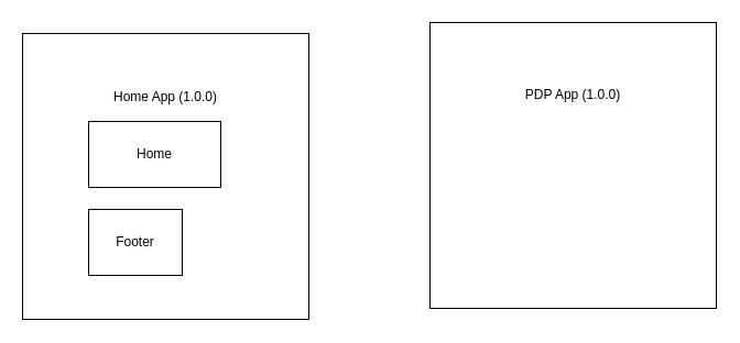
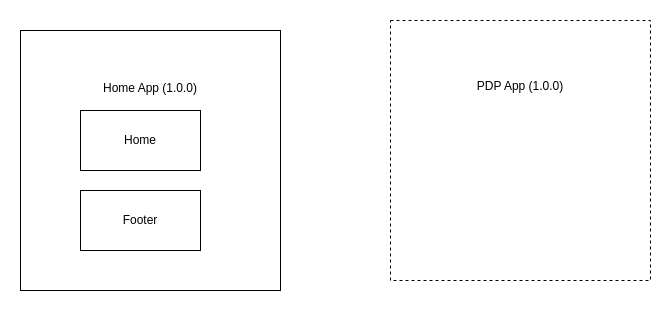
- <mxCell id="5" value="PDP App (1.0.0)&lt;br&gt;&lt;br&gt;&lt;br&gt;&lt;br&gt;&lt;br&gt;&lt;br&gt;&lt;br&gt;&lt;br&gt;&lt;br&gt;&lt;br&gt;" style="whiteSpace=wrap;html=1;aspect=fixed;" vertex="1" parent="1"><mxGeometry x="390" y="20" width="260" height="260" as="geometry" /></mxCell>
+ <mxCell id="5" value="PDP App (1.0.0)&lt;br&gt;&lt;br&gt;&lt;br&gt;&lt;br&gt;&lt;br&gt;&lt;br&gt;&lt;br&gt;&lt;br&gt;&lt;br&gt;&lt;br&gt;" style="whiteSpace=wrap;html=1;aspect=fixed;dashed=1;" vertex="1" parent="1"><mxGeometry x="390" y="20" width="260" height="260" as="geometry" /></mxCell>
- <mxCell id="4" value="Footer" style="rounded=0;whiteSpace=wrap;html=1;" vertex="1" parent="1"><mxGeometry x="80" y="190" width="85" height="60" as="geometry" /></mxCell>
+ <mxCell id="4" value="Footer" style="rounded=0;whiteSpace=wrap;html=1;" vertex="1" parent="1"><mxGeometry x="80" y="190" width="120" height="60" as="geometry" /></mxCell>
